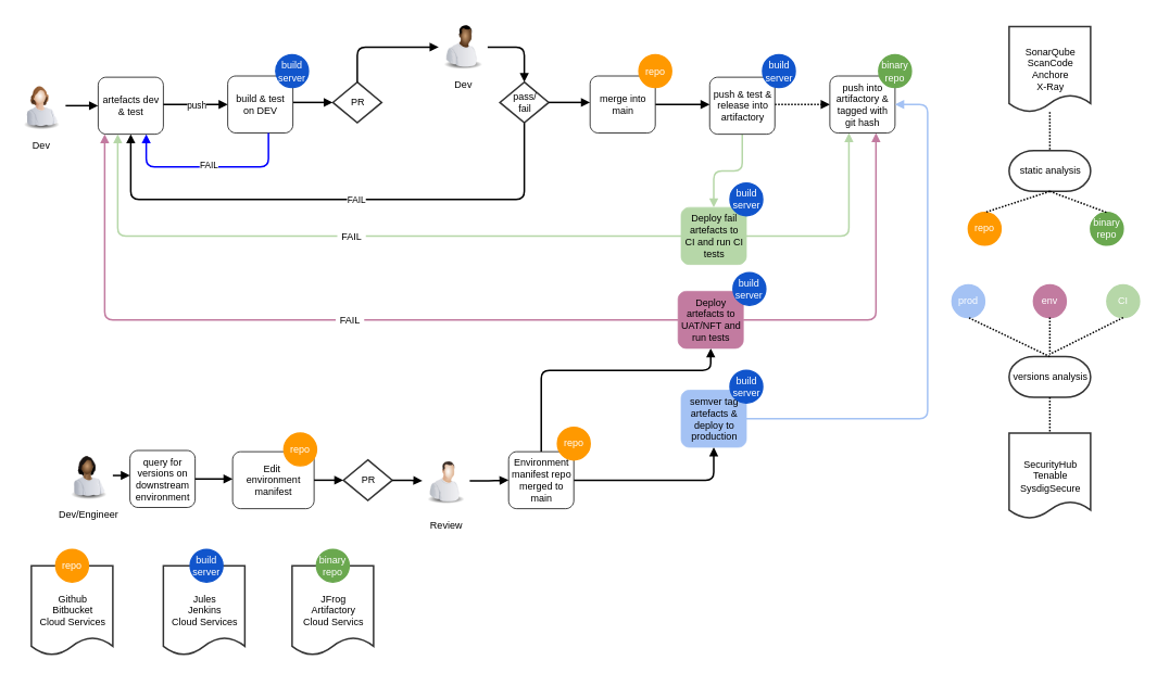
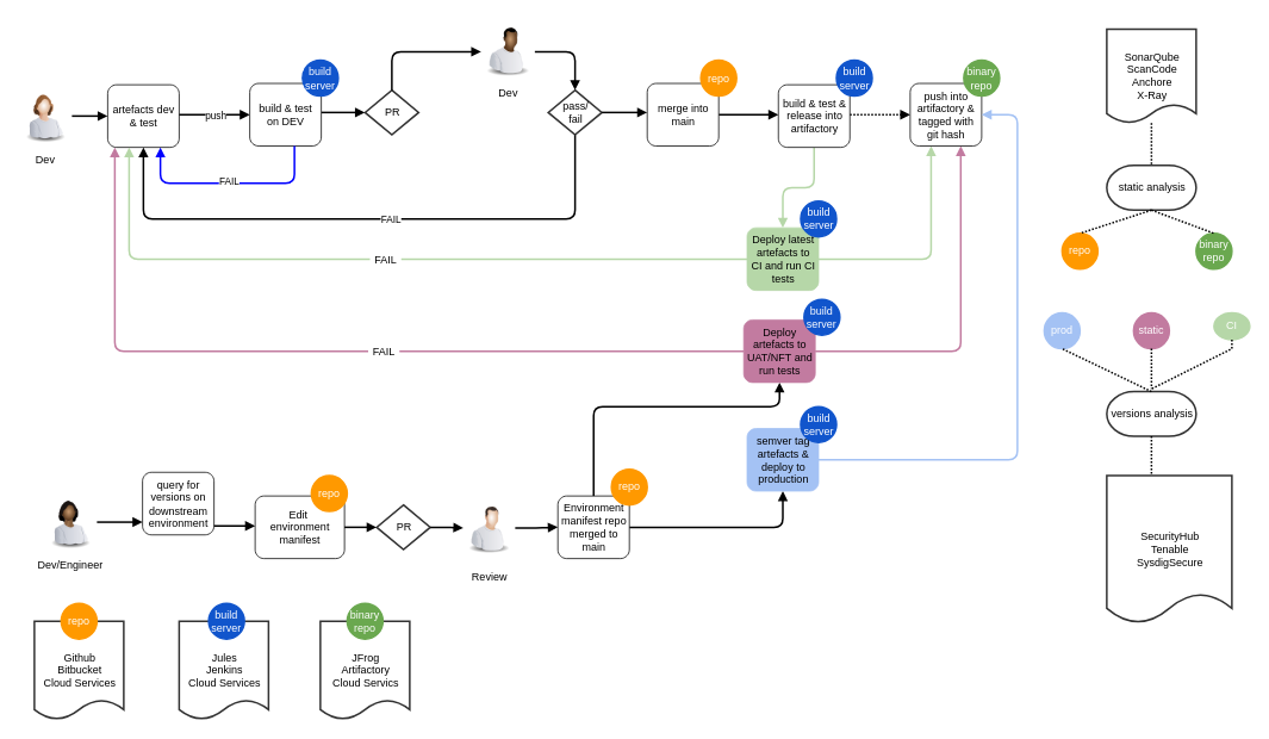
- <mxCell id="66" value="&lt;div style='width: 74.333px;height:auto;word-break: break-word;'&gt;&lt;div align=&quot;center&quot;&gt;&lt;span style=&quot;font-family:Arial;text-decoration:none;font-size:12px; line-height: 0;&quot;&gt;&lt;span style=&quot;text-decoration:none; line-height: normal;&quot;&gt;push &amp;amp; test &amp;amp; release into artifactory&lt;br /&gt;&lt;/span&gt;&lt;/span&gt;&lt;/div&gt;&lt;/div&gt;" style="shape=mxgraph.bpmn.task;rectStyle=rounded;size=10;taskMarker=abstract;points=[[0.25,0,0],[0.5,0,0],[0.75,0,0],[1,0.25,0],[1,0.5,0],[1,0.75,0],[0.75,1,0],[0.5,1,0],[0.25,1,0],[0,0.75,0],[0,0.5,0],[0,0.25,0]];shadow=0;strokeWidth=1;fillColor=#FFFFFF;strokeColor=#000000;opacity=100.0;html=1;nl2Br=0;verticalAlign=middle;align=center;spacingLeft=1.333;spacingRight=0;whiteSpace=wrap;gliffyId=122;" parent="65" vertex="1"><mxGeometry y="27.5" width="80" height="70" as="geometry" /></mxCell>
+ <mxCell id="66" value="&lt;div style='width: 74.333px;height:auto;word-break: break-word;'&gt;&lt;div align=&quot;center&quot;&gt;&lt;span style=&quot;font-family:Arial;text-decoration:none;font-size:12px; line-height: 0;&quot;&gt;&lt;span style=&quot;text-decoration:none; line-height: normal;&quot;&gt;build &amp;amp; test &amp;amp; release into artifactory&lt;br /&gt;&lt;/span&gt;&lt;/span&gt;&lt;/div&gt;&lt;/div&gt;" style="shape=mxgraph.bpmn.task;rectStyle=rounded;size=10;taskMarker=abstract;points=[[0.25,0,0],[0.5,0,0],[0.75,0,0],[1,0.25,0],[1,0.5,0],[1,0.75,0],[0.75,1,0],[0.5,1,0],[0.25,1,0],[0,0.75,0],[0,0.5,0],[0,0.25,0]];shadow=0;strokeWidth=1;fillColor=#FFFFFF;strokeColor=#000000;opacity=100.0;html=1;nl2Br=0;verticalAlign=middle;align=center;spacingLeft=1.333;spacingRight=0;whiteSpace=wrap;gliffyId=122;" parent="65" vertex="1"><mxGeometry y="27.5" width="80" height="70" as="geometry" /></mxCell>
- <mxCell id="48" value="&lt;div style='width: 74.333px;height:auto;word-break: break-word;'&gt;&lt;div align=&quot;center&quot;&gt;&lt;span style=&quot;font-family:Arial;text-decoration:none;font-size:12px; line-height: 0;&quot;&gt;&lt;span style=&quot;text-decoration:none; line-height: normal;&quot;&gt;Deploy fail artefacts to CI and run CI tests&lt;br /&gt;&lt;/span&gt;&lt;/span&gt;&lt;/div&gt;&lt;/div&gt;" style="shape=mxgraph.bpmn.task;rectStyle=rounded;size=10;taskMarker=abstract;points=[[0.25,0,0],[0.5,0,0],[0.75,0,0],[1,0.25,0],[1,0.5,0],[1,0.75,0],[0.75,1,0],[0.5,1,0],[0.25,1,0],[0,0.75,0],[0,0.5,0],[0,0.25,0]];shadow=0;strokeWidth=1;fillColor=#b6d7a8;strokeColor=#b6d7a8;opacity=100.0;html=1;nl2Br=0;verticalAlign=middle;align=center;spacingLeft=1.333;spacingRight=0;whiteSpace=wrap;gliffyId=347;" parent="47" vertex="1"><mxGeometry y="30" width="80" height="70" as="geometry" /></mxCell>
+ <mxCell id="48" value="&lt;div style='width: 74.333px;height:auto;word-break: break-word;'&gt;&lt;div align=&quot;center&quot;&gt;&lt;span style=&quot;font-family:Arial;text-decoration:none;font-size:12px; line-height: 0;&quot;&gt;&lt;span style=&quot;text-decoration:none; line-height: normal;&quot;&gt;Deploy latest artefacts to CI and run CI tests&lt;br /&gt;&lt;/span&gt;&lt;/span&gt;&lt;/div&gt;&lt;/div&gt;" style="shape=mxgraph.bpmn.task;rectStyle=rounded;size=10;taskMarker=abstract;points=[[0.25,0,0],[0.5,0,0],[0.75,0,0],[1,0.25,0],[1,0.5,0],[1,0.75,0],[0.75,1,0],[0.5,1,0],[0.25,1,0],[0,0.75,0],[0,0.5,0],[0,0.25,0]];shadow=0;strokeWidth=1;fillColor=#b6d7a8;strokeColor=#b6d7a8;opacity=100.0;html=1;nl2Br=0;verticalAlign=middle;align=center;spacingLeft=1.333;spacingRight=0;whiteSpace=wrap;gliffyId=347;" parent="47" vertex="1"><mxGeometry y="30" width="80" height="70" as="geometry" /></mxCell>
- <mxCell id="28" value="&lt;div style='width: 35.222px;height:auto;word-break: break-word;'&gt;&lt;div align=&quot;center&quot;&gt;&lt;span style=&quot;font-family:Arial;color:#ffffff;text-decoration:none;font-size:12px; line-height: 0;&quot;&gt;&lt;span style=&quot;text-decoration:none; line-height: normal;&quot;&gt;env&lt;/span&gt;&lt;/span&gt;&lt;/div&gt;&lt;/div&gt;" style="shape=ellipse;perimeter=ellipsePerimeter;shadow=0;strokeWidth=2;fillColor=#c27ba0;strokeColor=#c27ba0;opacity=100.0;html=1;nl2Br=0;verticalAlign=middle;align=center;spacingLeft=0.889;spacingRight=0;whiteSpace=wrap;gliffyId=384;" parent="1" vertex="1"><mxGeometry x="1268" y="349.25" width="40" height="40" as="geometry" /></mxCell>
+ <mxCell id="28" value="&lt;div style='width: 35.222px;height:auto;word-break: break-word;'&gt;&lt;div align=&quot;center&quot;&gt;&lt;span style=&quot;font-family:Arial;color:#ffffff;text-decoration:none;font-size:12px; line-height: 0;&quot;&gt;&lt;span style=&quot;text-decoration:none; line-height: normal;&quot;&gt;static&lt;/span&gt;&lt;/span&gt;&lt;/div&gt;&lt;/div&gt;" style="shape=ellipse;perimeter=ellipsePerimeter;shadow=0;strokeWidth=2;fillColor=#c27ba0;strokeColor=#c27ba0;opacity=100.0;html=1;nl2Br=0;verticalAlign=middle;align=center;spacingLeft=0.889;spacingRight=0;whiteSpace=wrap;gliffyId=384;" parent="1" vertex="1"><mxGeometry x="1268" y="349.25" width="40" height="40" as="geometry" /></mxCell>
- <mxCell id="34" value="&lt;div style='width: 35.222px;height:auto;word-break: break-word;'&gt;&lt;div align=&quot;center&quot;&gt;&lt;span style=&quot;font-family:Arial;color:#ffffff;font-size:12px; line-height: 0;&quot;&gt;&lt;span style=&quot;text-decoration:none; line-height: normal;&quot;&gt;CI&lt;/span&gt;&lt;/span&gt;&lt;/div&gt;&lt;/div&gt;" style="shape=ellipse;perimeter=ellipsePerimeter;shadow=0;strokeWidth=2;fillColor=#b6d7a8;strokeColor=#b6d7a8;opacity=100.0;html=1;nl2Br=0;verticalAlign=middle;align=center;spacingLeft=0.889;spacingRight=0;whiteSpace=wrap;gliffyId=398;" parent="1" vertex="1"><mxGeometry x="1358" y="349.25" width="40" height="40" as="geometry" /></mxCell>
+ <mxCell id="34" value="&lt;div style='width: 35.222px;height:auto;word-break: break-word;'&gt;&lt;div align=&quot;center&quot;&gt;&lt;span style=&quot;font-family:Arial;color:#ffffff;font-size:12px; line-height: 0;&quot;&gt;&lt;span style=&quot;text-decoration:none; line-height: normal;&quot;&gt;CI&lt;/span&gt;&lt;/span&gt;&lt;/div&gt;&lt;/div&gt;" style="shape=ellipse;perimeter=ellipsePerimeter;shadow=0;strokeWidth=2;fillColor=#b6d7a8;strokeColor=#b6d7a8;opacity=100.0;html=1;nl2Br=0;verticalAlign=middle;align=center;spacingLeft=0.889;spacingRight=0;whiteSpace=wrap;gliffyId=398;" parent="1" vertex="1"><mxGeometry x="1358" y="349.25" width="40" height="30" as="geometry" /></mxCell>
- <mxCell id="69" value="Dev/Engineer" style="image;html=1;image=img/lib/clip_art/people/Worker_Woman_Black_128x128.png" parent="1" vertex="1"><mxGeometry x="78" y="548.25" width="60" height="70" as="geometry" /></mxCell>
+ <mxCell id="69" value="Dev/Engineer" style="image;html=1;image=img/lib/clip_art/people/Worker_Woman_Black_128x128.png" parent="1" vertex="1"><mxGeometry x="48" y="548.25" width="60" height="70" as="geometry" /></mxCell>
- <mxCell id="46" value="&lt;div style='width: 93.0px;height:auto;word-break: break-word;'&gt;&lt;div align=&quot;center&quot;&gt;&lt;span style=&quot;font-family:Arial;font-size:12px; line-height: normal;&quot;&gt;SecurityHub&lt;span style=&quot;text-decoration:none; line-height: normal;&quot;&gt;&lt;br /&gt;&lt;/span&gt;&lt;/span&gt;&lt;/div&gt;&lt;div align=&quot;center&quot;&gt;&lt;span style=&quot;font-family:Arial;font-size:12px; line-height: normal;&quot;&gt;Tenable&lt;/span&gt;&lt;/div&gt;&lt;div align=&quot;center&quot;&gt;&lt;span style=&quot;font-family:Arial;font-size:12px; line-height: normal;&quot;&gt;SysdigSecure&lt;/span&gt;&lt;/div&gt;&lt;/div&gt;" style="shape=document;size=0.2;shadow=0;strokeWidth=2;fillColor=#FFFFFF;strokeColor=#333333;opacity=100.0;html=1;nl2Br=0;verticalAlign=middle;align=center;spacingLeft=2.0;spacingRight=0;whiteSpace=wrap;gliffyId=445;" parent="1" vertex="1"><mxGeometry x="1238" y="531.25" width="100" height="105" as="geometry" /></mxCell>
+ <mxCell id="46" value="&lt;div style='width: 93.0px;height:auto;word-break: break-word;'&gt;&lt;div align=&quot;center&quot;&gt;&lt;span style=&quot;font-family:Arial;font-size:12px; line-height: normal;&quot;&gt;SecurityHub&lt;span style=&quot;text-decoration:none; line-height: normal;&quot;&gt;&lt;br /&gt;&lt;/span&gt;&lt;/span&gt;&lt;/div&gt;&lt;div align=&quot;center&quot;&gt;&lt;span style=&quot;font-family:Arial;font-size:12px; line-height: normal;&quot;&gt;Tenable&lt;/span&gt;&lt;/div&gt;&lt;div align=&quot;center&quot;&gt;&lt;span style=&quot;font-family:Arial;font-size:12px; line-height: normal;&quot;&gt;SysdigSecure&lt;/span&gt;&lt;/div&gt;&lt;/div&gt;" style="shape=document;size=0.2;shadow=0;strokeWidth=2;fillColor=#FFFFFF;strokeColor=#333333;opacity=100.0;html=1;nl2Br=0;verticalAlign=middle;align=center;spacingLeft=2.0;spacingRight=0;whiteSpace=wrap;gliffyId=445;" parent="1" vertex="1"><mxGeometry x="1238" y="531.25" width="140" height="165" as="geometry" /></mxCell>
- <mxCell id="77" value="&lt;div style='width: 74.333px;height:auto;word-break: break-word;'&gt;&lt;div align=&quot;center&quot;&gt;&lt;span style=&quot;font-family:Arial;text-decoration:none;font-size:12px; line-height: 0;&quot;&gt;&lt;span style=&quot;text-decoration:none; line-height: normal;&quot;&gt;query for versions on downstream environment&lt;br /&gt;&lt;/span&gt;&lt;/span&gt;&lt;/div&gt;&lt;/div&gt;" style="shape=mxgraph.bpmn.task;rectStyle=rounded;size=10;taskMarker=abstract;points=[[0.25,0,0],[0.5,0,0],[0.75,0,0],[1,0.25,0],[1,0.5,0],[1,0.75,0],[0.75,1,0],[0.5,1,0],[0.25,1,0],[0,0.75,0],[0,0.5,0],[0,0.25,0]];shadow=0;strokeWidth=1;fillColor=#FFFFFF;strokeColor=#000000;opacity=100.0;html=1;nl2Br=0;verticalAlign=middle;align=center;spacingLeft=1.333;spacingRight=0;whiteSpace=wrap;gliffyId=144;" parent="1" vertex="1"><mxGeometry x="159" y="552.5" width="80" height="70" as="geometry" /></mxCell>
+ <mxCell id="77" value="&lt;div style='width: 74.333px;height:auto;word-break: break-word;'&gt;&lt;div align=&quot;center&quot;&gt;&lt;span style=&quot;font-family:Arial;text-decoration:none;font-size:12px; line-height: 0;&quot;&gt;&lt;span style=&quot;text-decoration:none; line-height: normal;&quot;&gt;query for versions on downstream environment&lt;br /&gt;&lt;/span&gt;&lt;/span&gt;&lt;/div&gt;&lt;/div&gt;" style="shape=mxgraph.bpmn.task;rectStyle=rounded;size=10;taskMarker=abstract;points=[[0.25,0,0],[0.5,0,0],[0.75,0,0],[1,0.25,0],[1,0.5,0],[1,0.75,0],[0.75,1,0],[0.5,1,0],[0.25,1,0],[0,0.75,0],[0,0.5,0],[0,0.25,0]];shadow=0;strokeWidth=1;fillColor=#FFFFFF;strokeColor=#000000;opacity=100.0;html=1;nl2Br=0;verticalAlign=middle;align=center;spacingLeft=1.333;spacingRight=0;whiteSpace=wrap;gliffyId=144;" parent="1" vertex="1"><mxGeometry x="159" y="527.5" width="80" height="70" as="geometry" /></mxCell>
